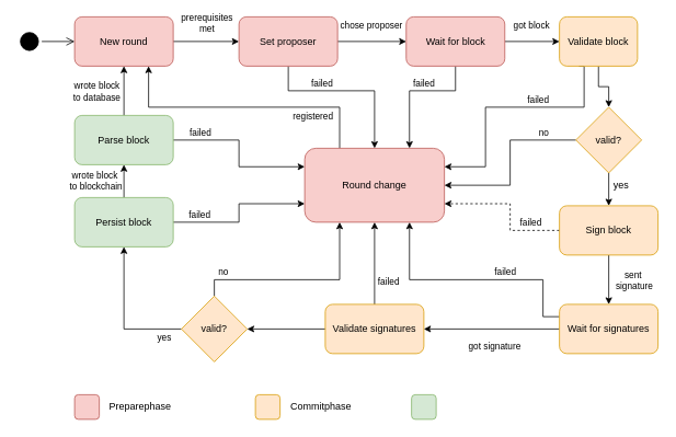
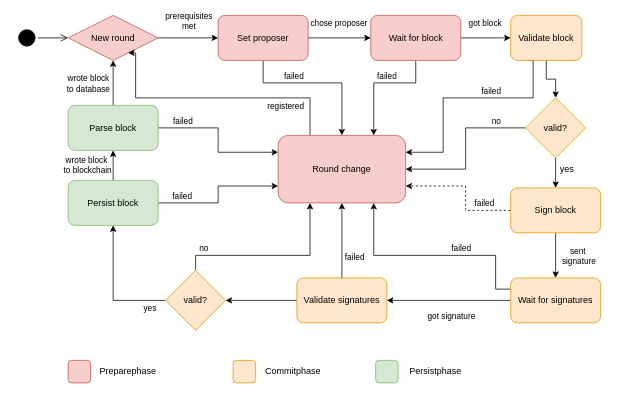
- <mxCell id="13" value="New round" style="rounded=1;whiteSpace=wrap;html=1;fillColor=#f8cecc;strokeColor=#b85450;" parent="1" vertex="1"><mxGeometry x="90" y="20" width="120" height="60" as="geometry" /></mxCell>
+ <mxCell id="13" value="New round" style="rhombus;whiteSpace=wrap;html=1;fillColor=#f8cecc;strokeColor=#b85450;" parent="1" vertex="1"><mxGeometry x="90" y="20" width="120" height="60" as="geometry" /></mxCell>
+ <mxCell id="58" value="Persistphase" style="text;html=1;strokeColor=none;fillColor=none;align=center;verticalAlign=middle;whiteSpace=wrap;rounded=0;" parent="1" vertex="1"><mxGeometry x="560" y="485" width="40" height="20" as="geometry" /></mxCell>
